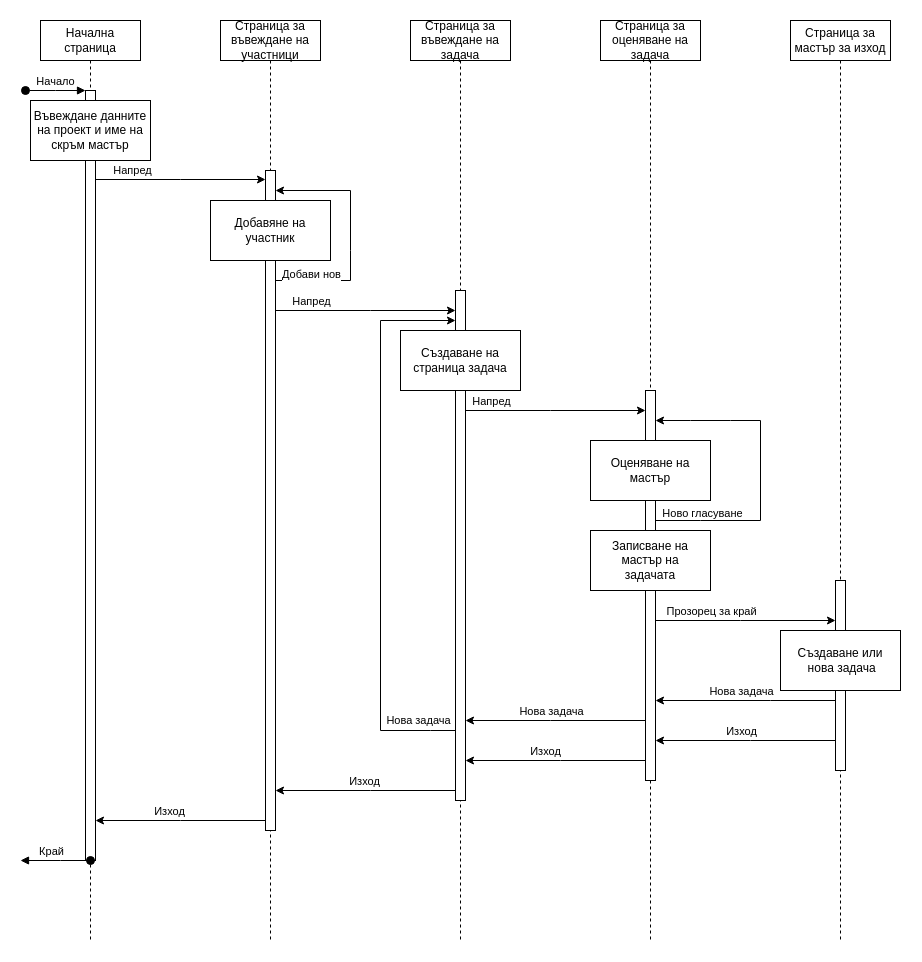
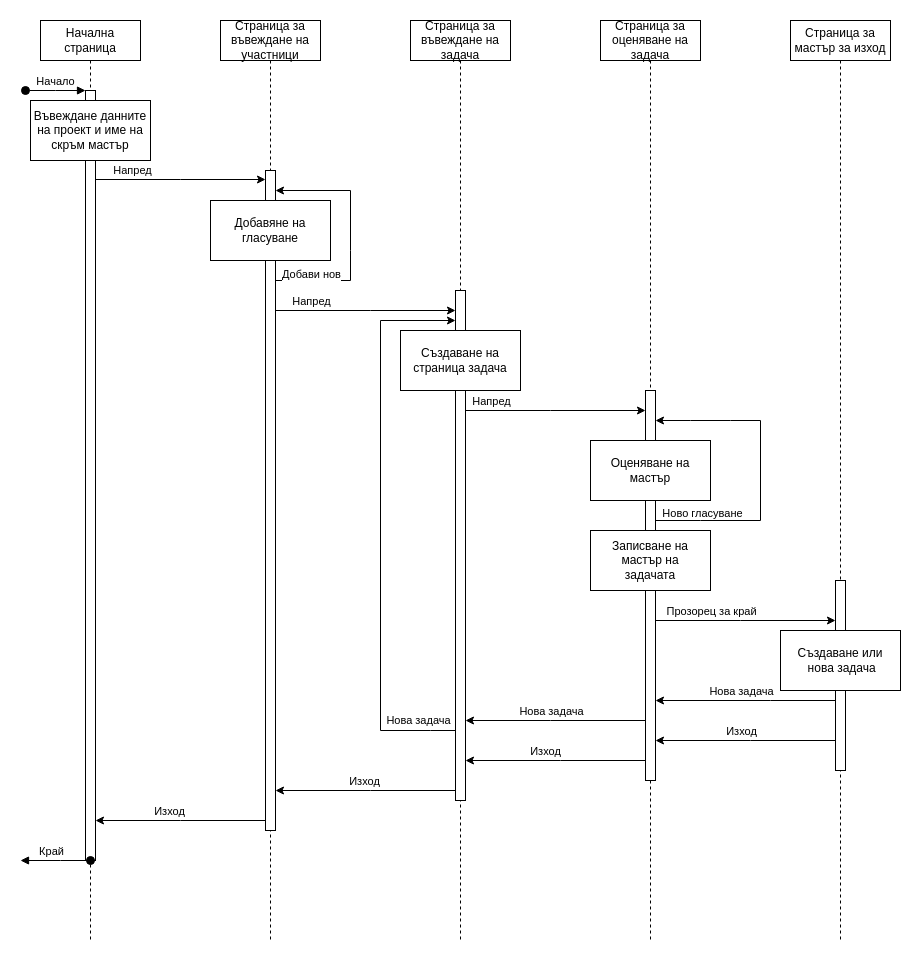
- <mxCell id="14" value="Добавяне на участник" style="rounded=0;whiteSpace=wrap;html=1;" parent="1" vertex="1"><mxGeometry x="210" y="200" width="120" height="60" as="geometry" /></mxCell>
+ <mxCell id="14" value="Добавяне на гласуване" style="rounded=0;whiteSpace=wrap;html=1;" parent="1" vertex="1"><mxGeometry x="210" y="200" width="120" height="60" as="geometry" /></mxCell>
